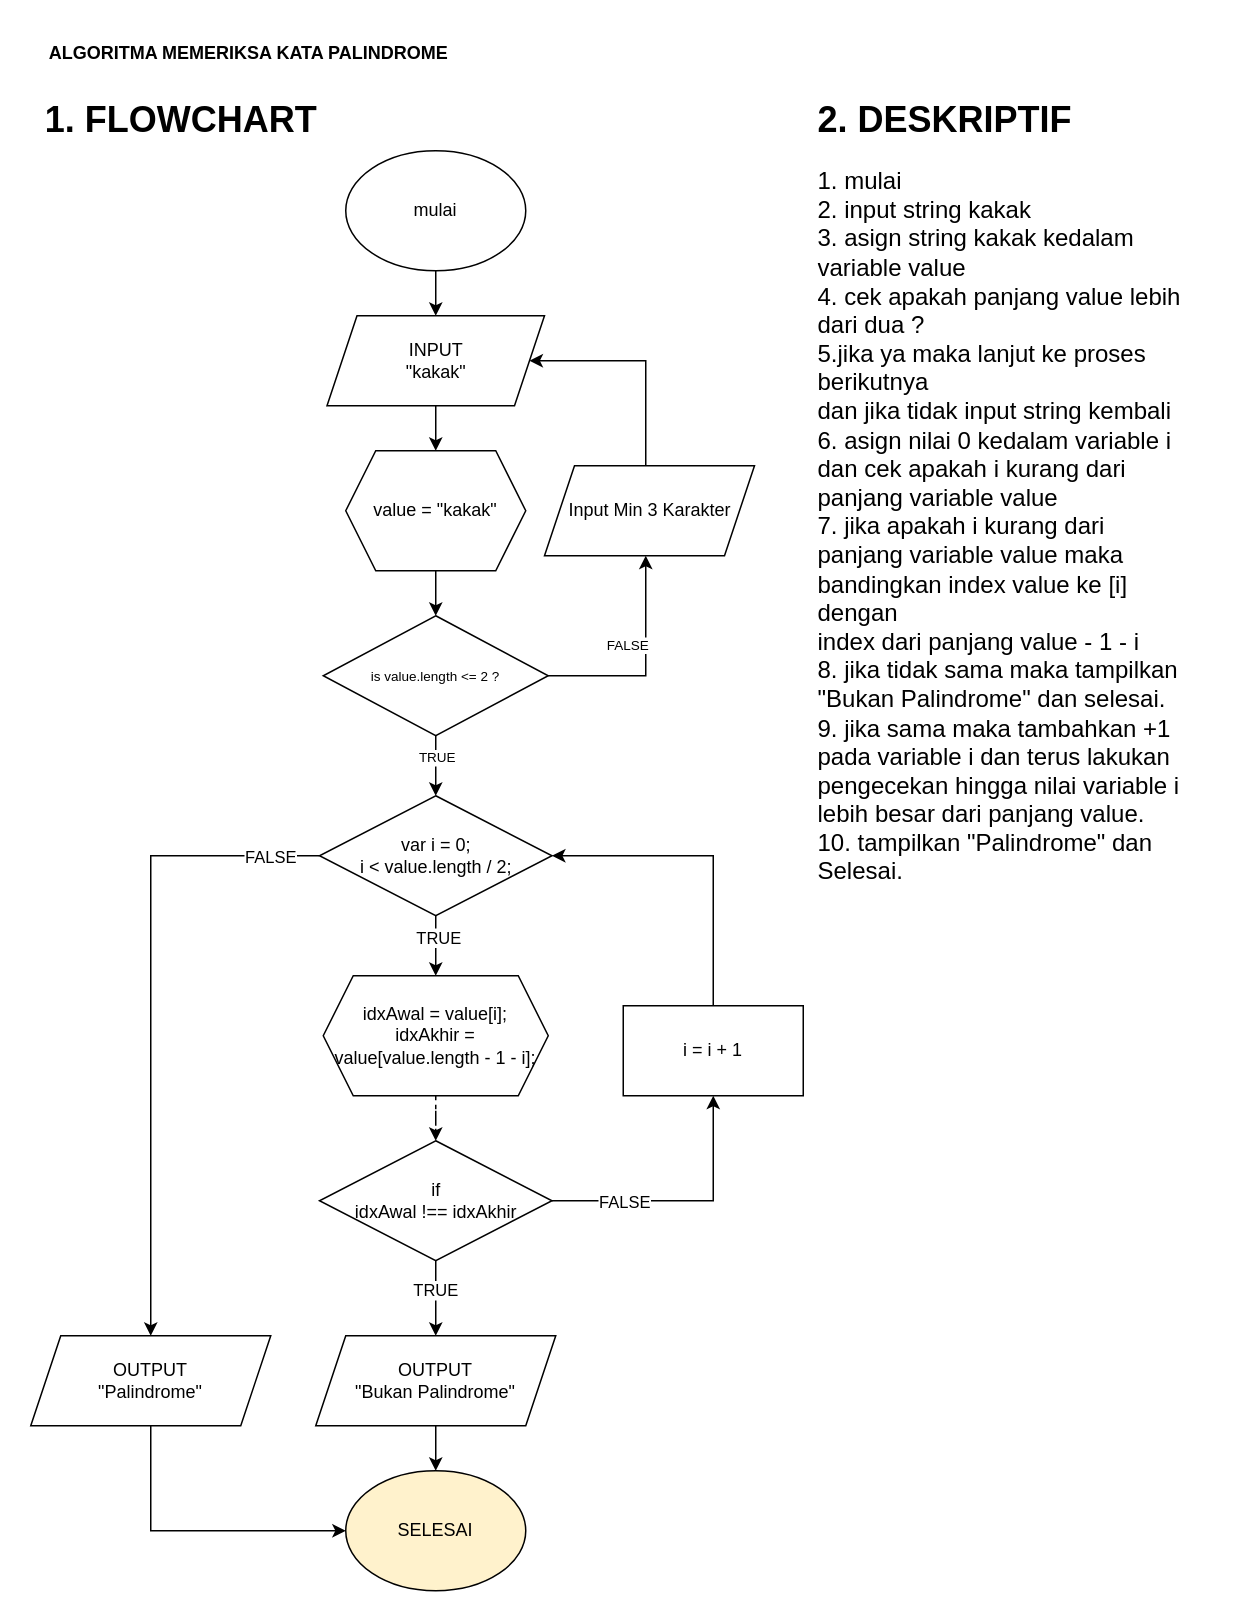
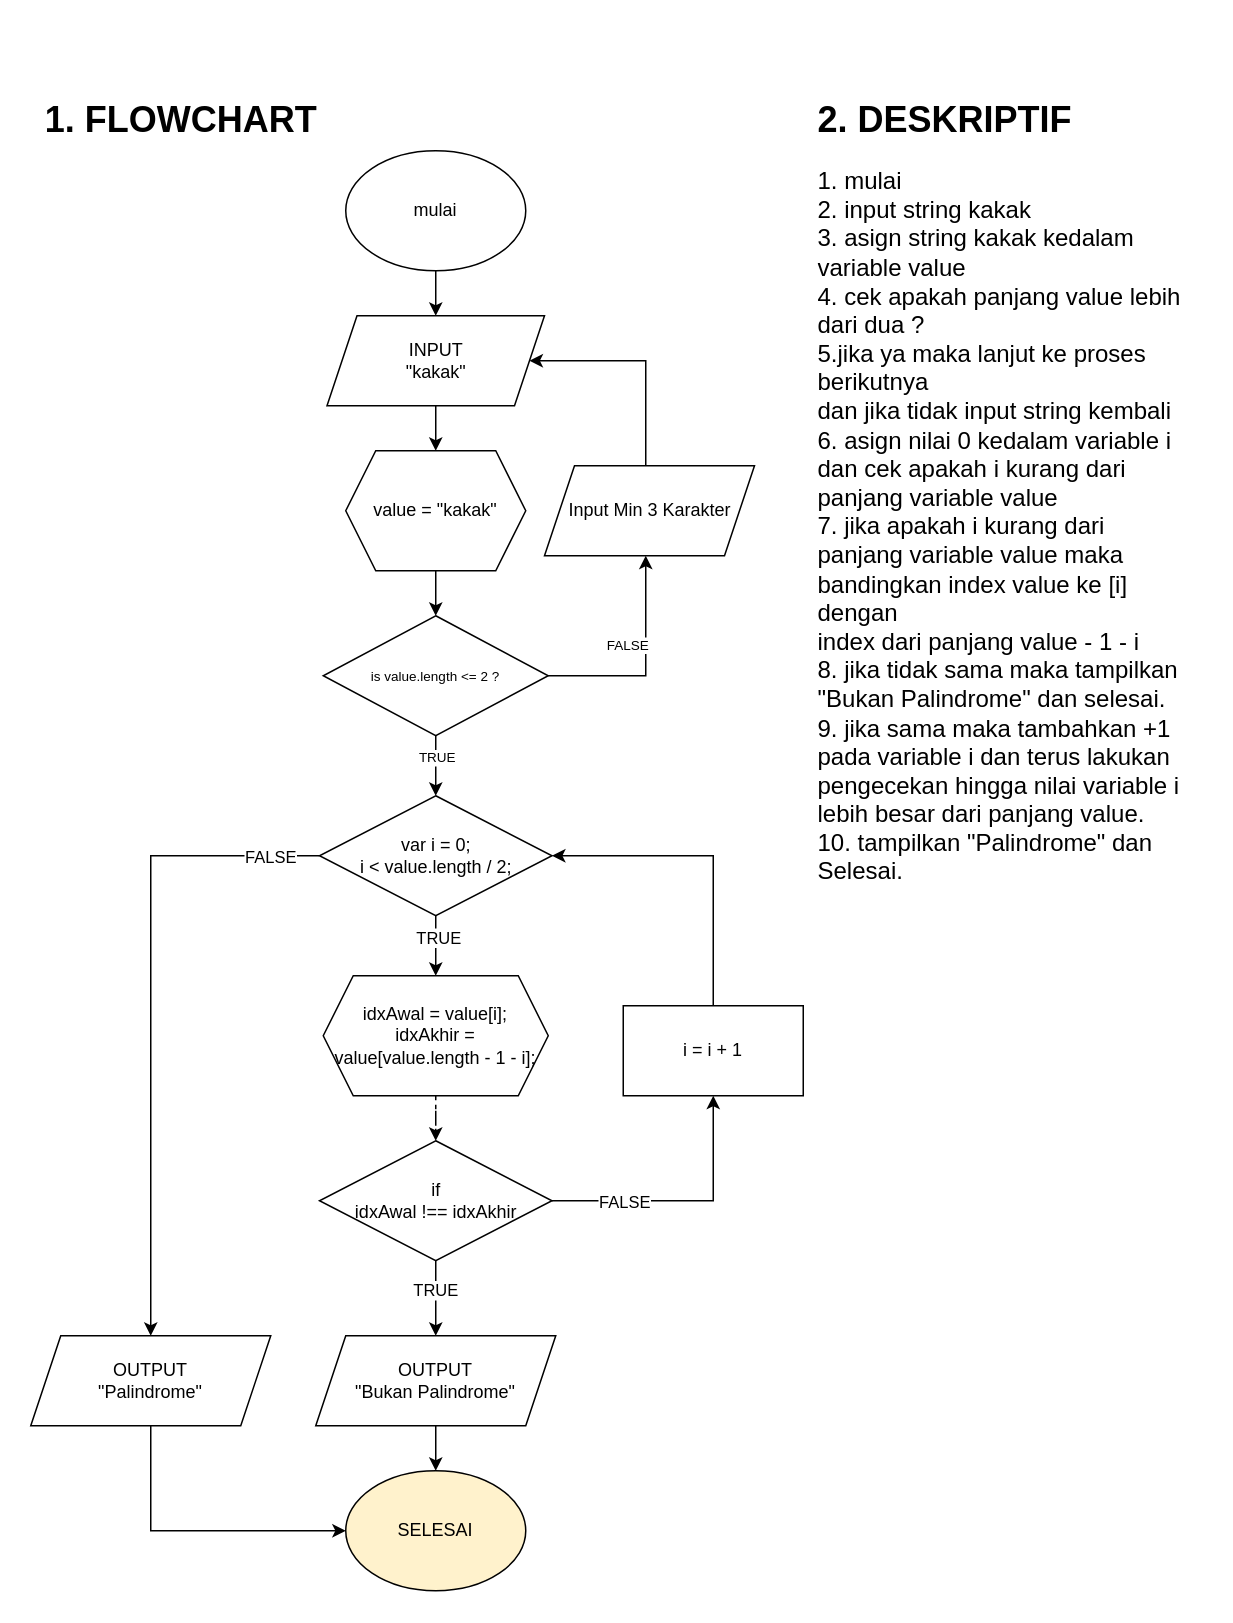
- <mxCell id="2" value="&lt;b&gt;ALGORITMA MEMERIKSA KATA PALINDROME&lt;/b&gt;" style="text;html=1;align=center;verticalAlign=middle;resizable=0;points=[];autosize=1;strokeColor=none;fillColor=none;" vertex="1" parent="1"><mxGeometry x="20" y="20" width="290" height="30" as="geometry" /></mxCell>
